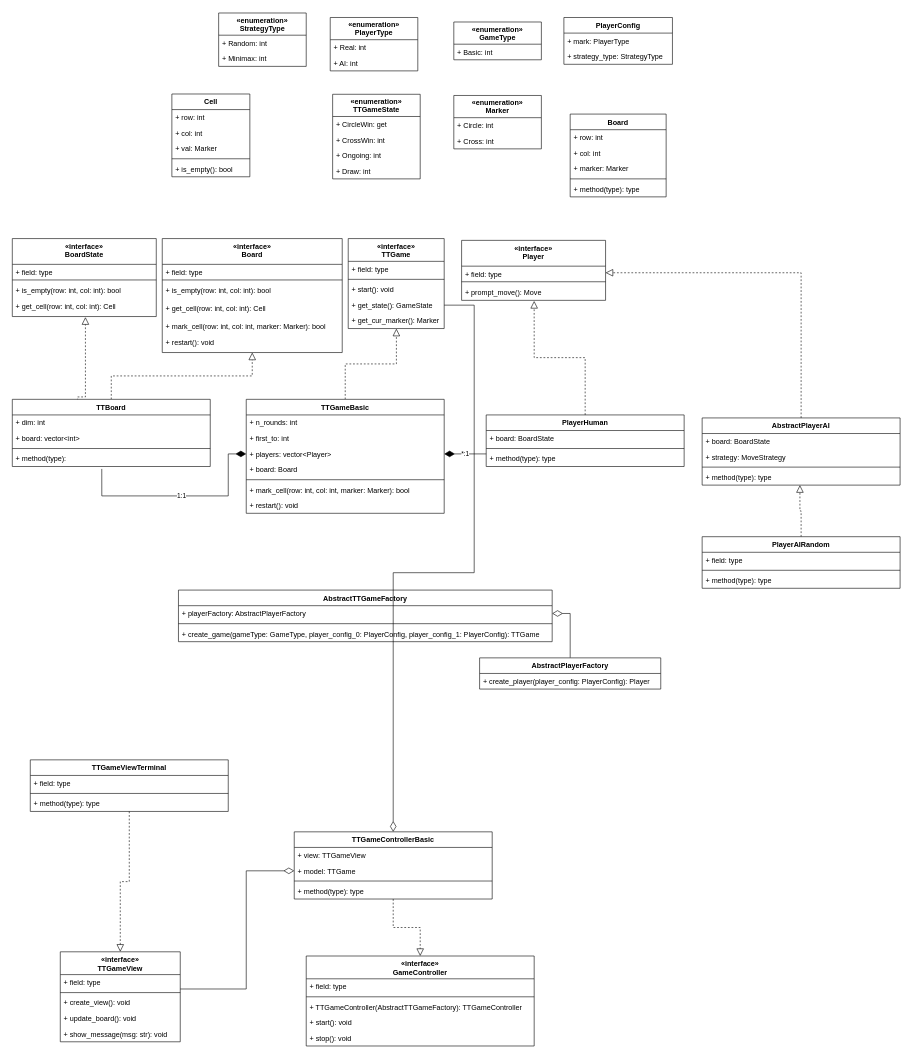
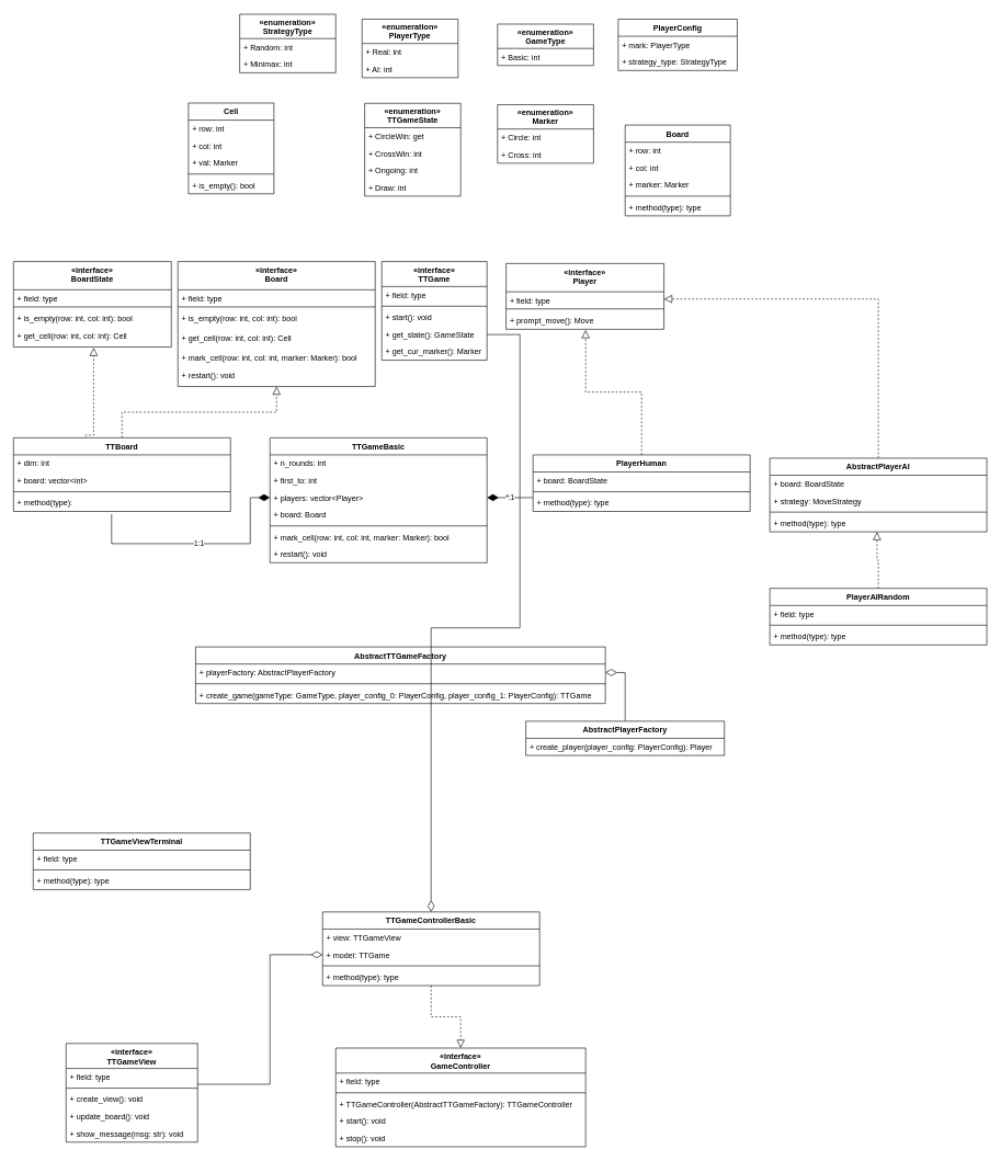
- <mxCell id="30" style="edgeStyle=orthogonalEdgeStyle;rounded=0;orthogonalLoop=1;jettySize=auto;html=1;entryX=0.502;entryY=1.006;entryDx=0;entryDy=0;entryPerimeter=0;endArrow=block;endFill=0;endSize=10;strokeWidth=1;dashed=1;" edge="1" parent="1" source="31" target="29"><mxGeometry relative="1" as="geometry" /></mxCell>
- <mxCell id="47" style="edgeStyle=orthogonalEdgeStyle;rounded=0;orthogonalLoop=1;jettySize=auto;html=1;entryX=0.5;entryY=0;entryDx=0;entryDy=0;endArrow=block;endFill=0;endSize=10;strokeWidth=1;dashed=1;" edge="1" parent="1" source="48" target="41"><mxGeometry relative="1" as="geometry" /></mxCell>
